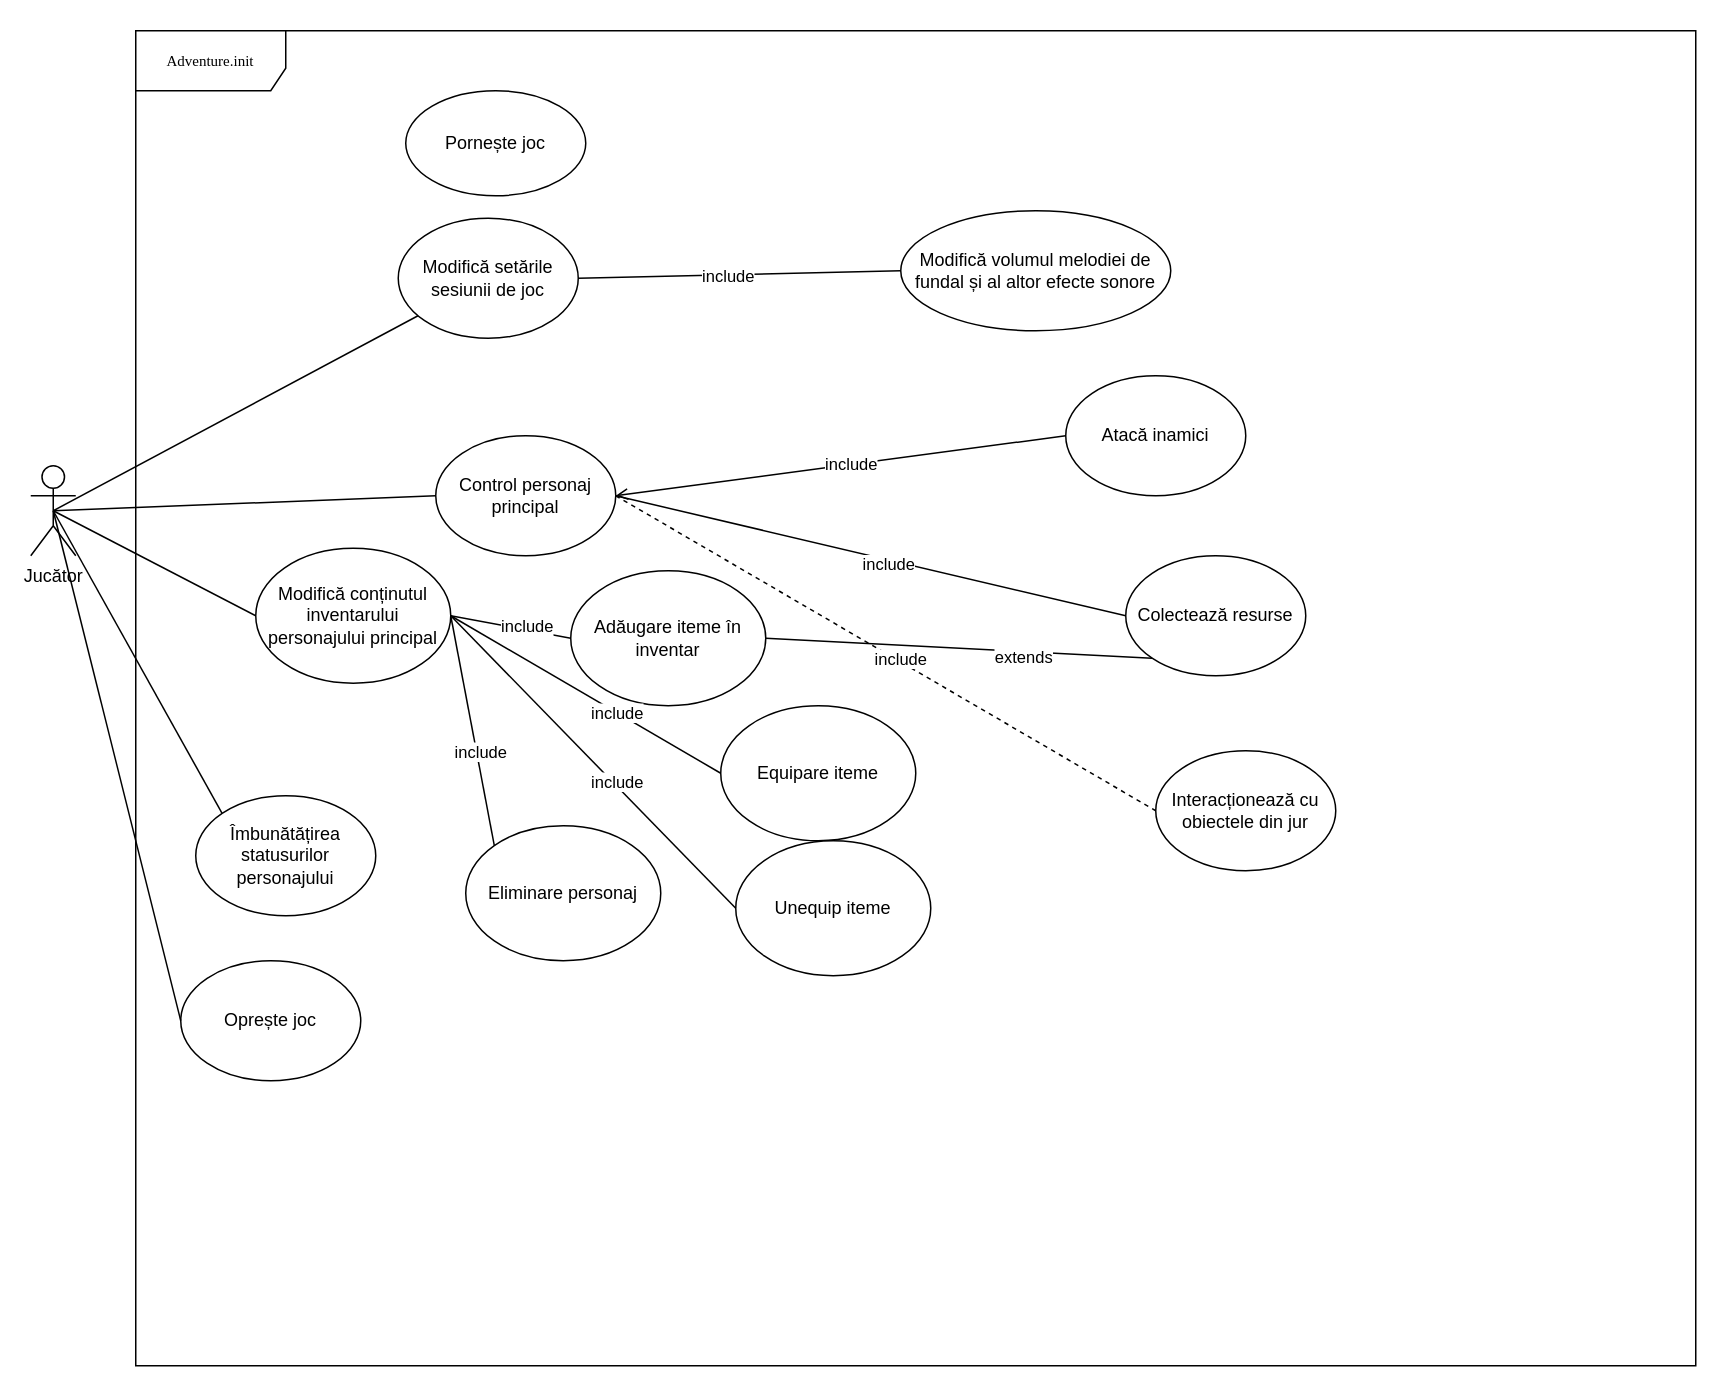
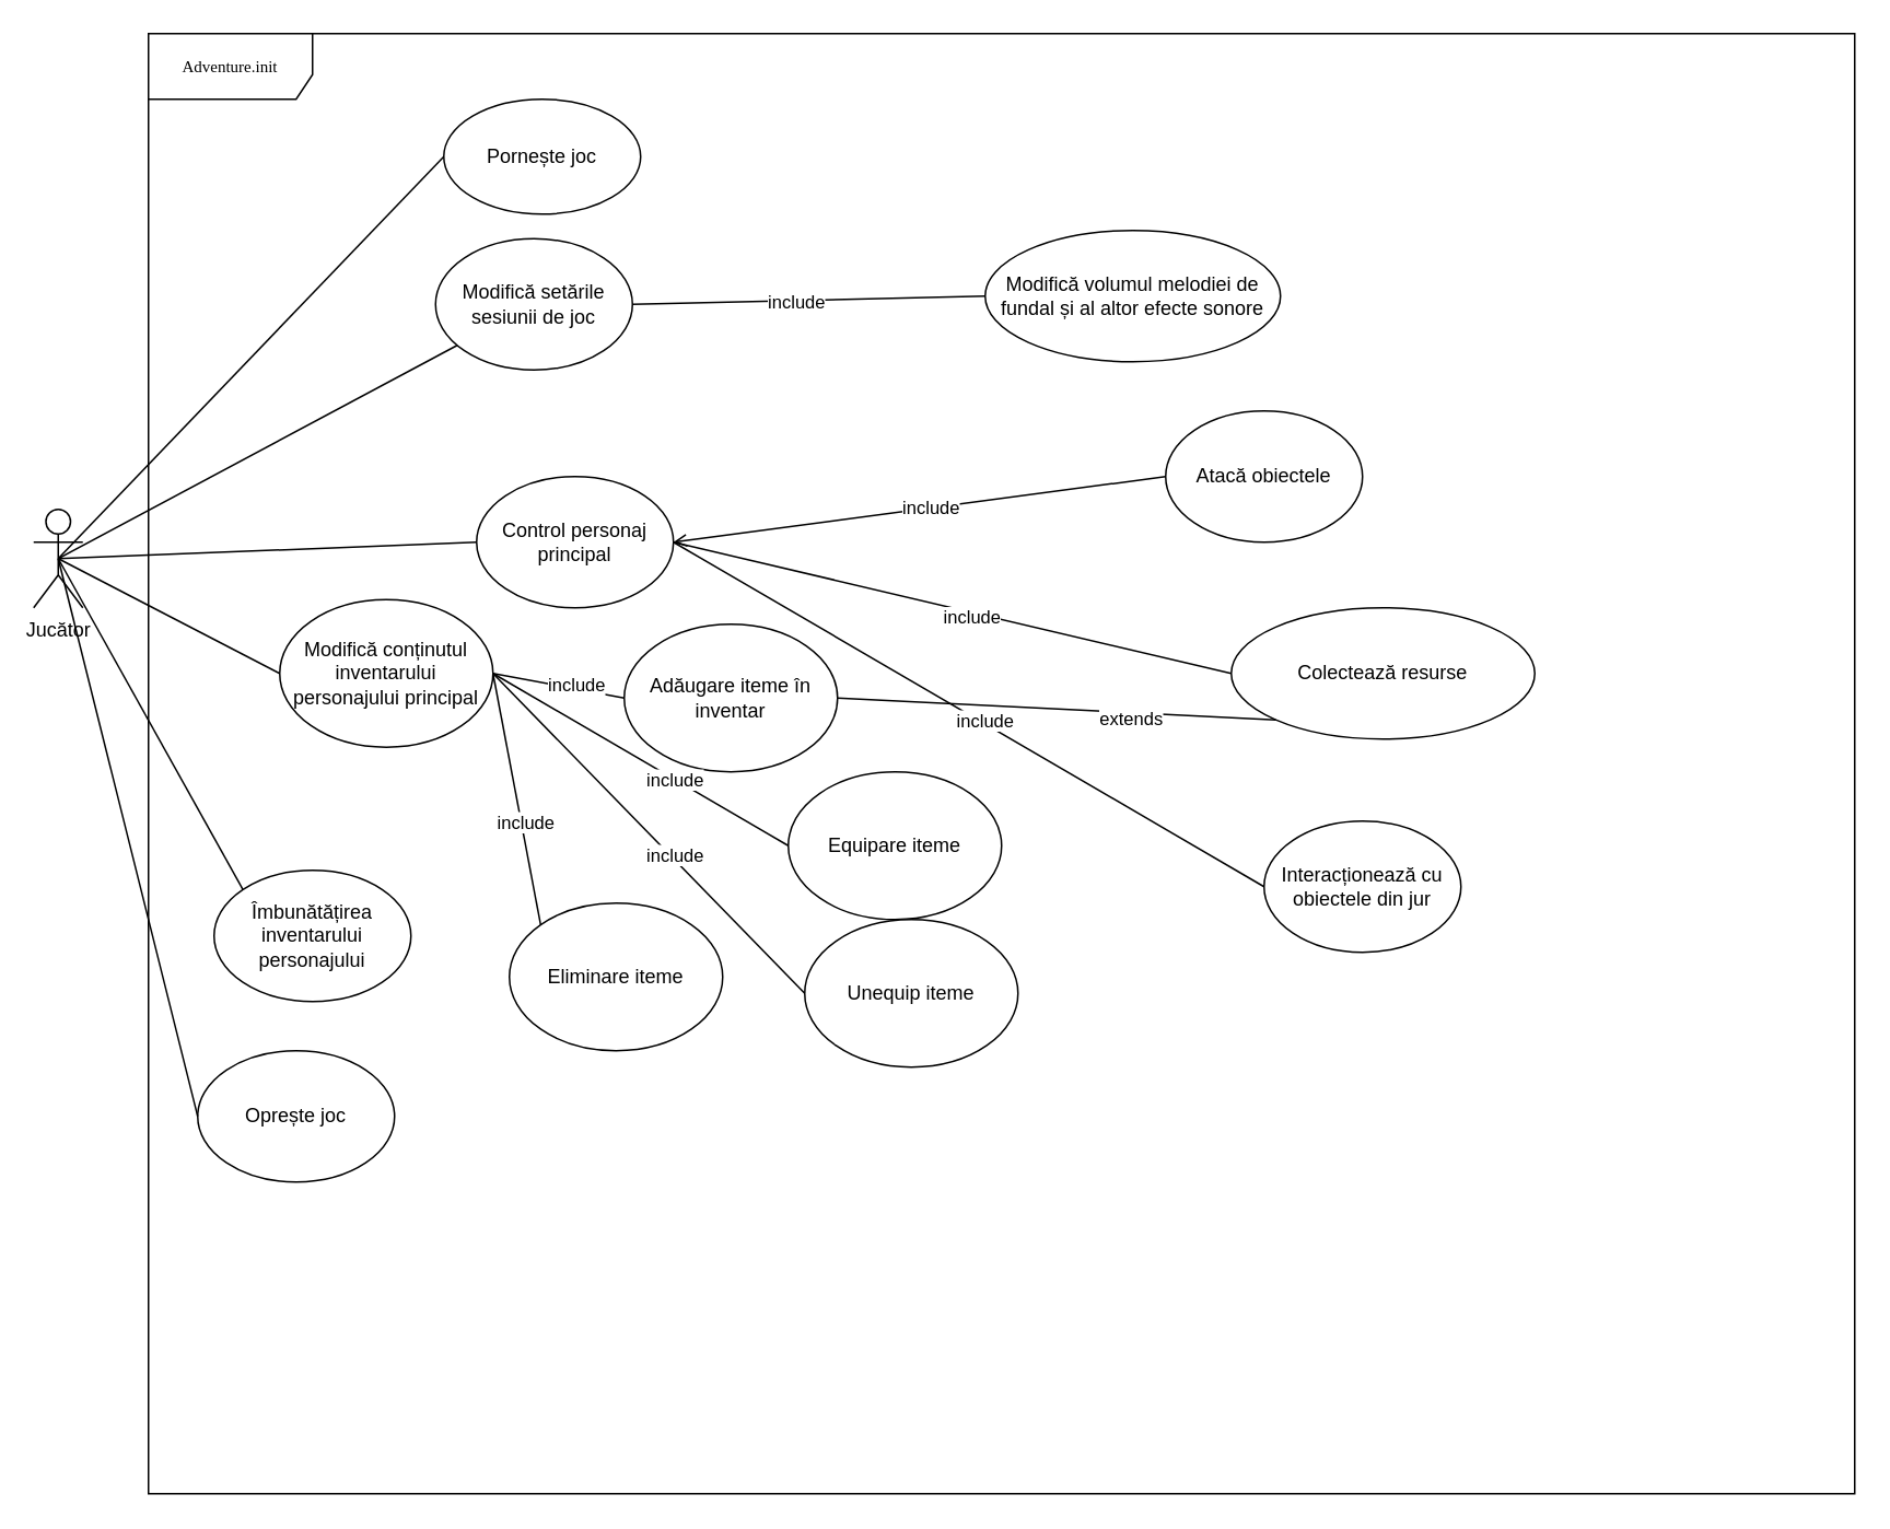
+ <mxCell id="6" value="" style="endArrow=none;html=1;rounded=0;exitX=0.5;exitY=0.5;exitDx=0;exitDy=0;exitPerimeter=0;entryX=0;entryY=0.5;entryDx=0;entryDy=0;" edge="1" parent="1" source="3" target="4"><mxGeometry width="50" height="50" relative="1" as="geometry"><mxPoint x="400" y="400" as="sourcePoint" /><mxPoint x="450" y="350" as="targetPoint" /><Array as="points" /></mxGeometry></mxCell>
- <mxCell id="14" value="Atacă inamici" style="ellipse;whiteSpace=wrap;html=1;" vertex="1" parent="1"><mxGeometry x="710" y="250" width="120" height="80" as="geometry" /></mxCell>
+ <mxCell id="14" value="Atacă obiectele" style="ellipse;whiteSpace=wrap;html=1;" vertex="1" parent="1"><mxGeometry x="710" y="250" width="120" height="80" as="geometry" /></mxCell>
- <mxCell id="17" value="" style="endArrow=none;html=1;rounded=0;entryX=0;entryY=0.5;entryDx=0;entryDy=0;exitX=1;exitY=0.5;exitDx=0;exitDy=0;dashed=1;" edge="1" parent="1" source="5" target="16"><mxGeometry width="50" height="50" relative="1" as="geometry"><mxPoint x="400" y="400" as="sourcePoint" /><mxPoint x="450" y="350" as="targetPoint" /></mxGeometry></mxCell>
+ <mxCell id="17" value="" style="endArrow=none;html=1;rounded=0;entryX=0;entryY=0.5;entryDx=0;entryDy=0;exitX=1;exitY=0.5;exitDx=0;exitDy=0;" edge="1" parent="1" source="5" target="16"><mxGeometry width="50" height="50" relative="1" as="geometry"><mxPoint x="400" y="400" as="sourcePoint" /><mxPoint x="450" y="350" as="targetPoint" /></mxGeometry></mxCell>
- <mxCell id="15" value="Colectează resurse" style="ellipse;whiteSpace=wrap;html=1;" vertex="1" parent="1"><mxGeometry x="750" y="370" width="120" height="80" as="geometry" /></mxCell>
+ <mxCell id="15" value="Colectează resurse" style="ellipse;whiteSpace=wrap;html=1;" vertex="1" parent="1"><mxGeometry x="750" y="370" width="185" height="80" as="geometry" /></mxCell>
- <mxCell id="40" value="Îmbunătățirea statusurilor personajului" style="ellipse;whiteSpace=wrap;html=1;" vertex="1" parent="1"><mxGeometry x="130" y="530" width="120" height="80" as="geometry" /></mxCell>
+ <mxCell id="40" value="Îmbunătățirea inventarului personajului" style="ellipse;whiteSpace=wrap;html=1;" vertex="1" parent="1"><mxGeometry x="130" y="530" width="120" height="80" as="geometry" /></mxCell>
- <mxCell id="29" value="Eliminare personaj" style="ellipse;whiteSpace=wrap;html=1;" vertex="1" parent="1"><mxGeometry x="310" y="550" width="130" height="90" as="geometry" /></mxCell>
+ <mxCell id="29" value="Eliminare iteme" style="ellipse;whiteSpace=wrap;html=1;" vertex="1" parent="1"><mxGeometry x="310" y="550" width="130" height="90" as="geometry" /></mxCell>
